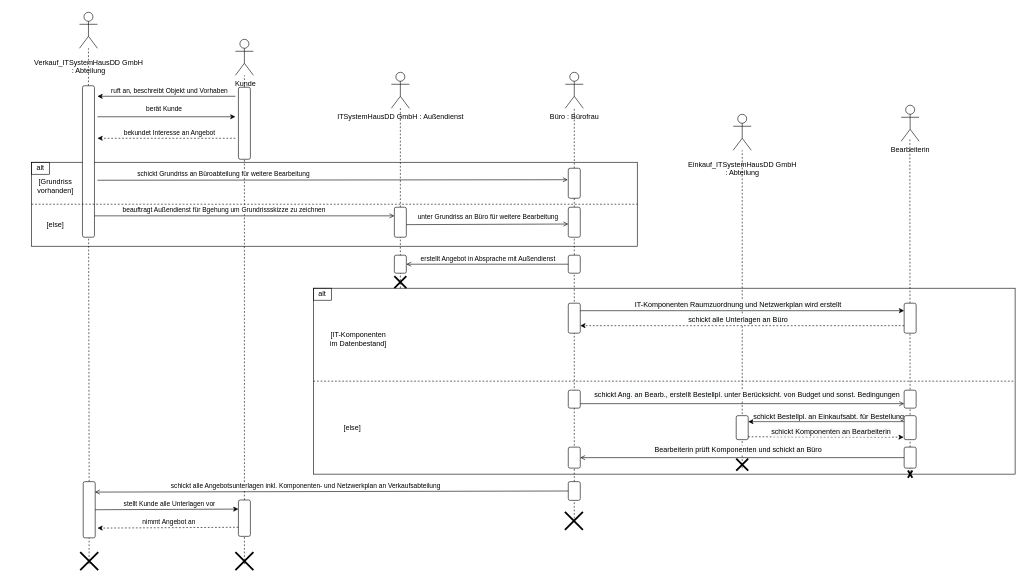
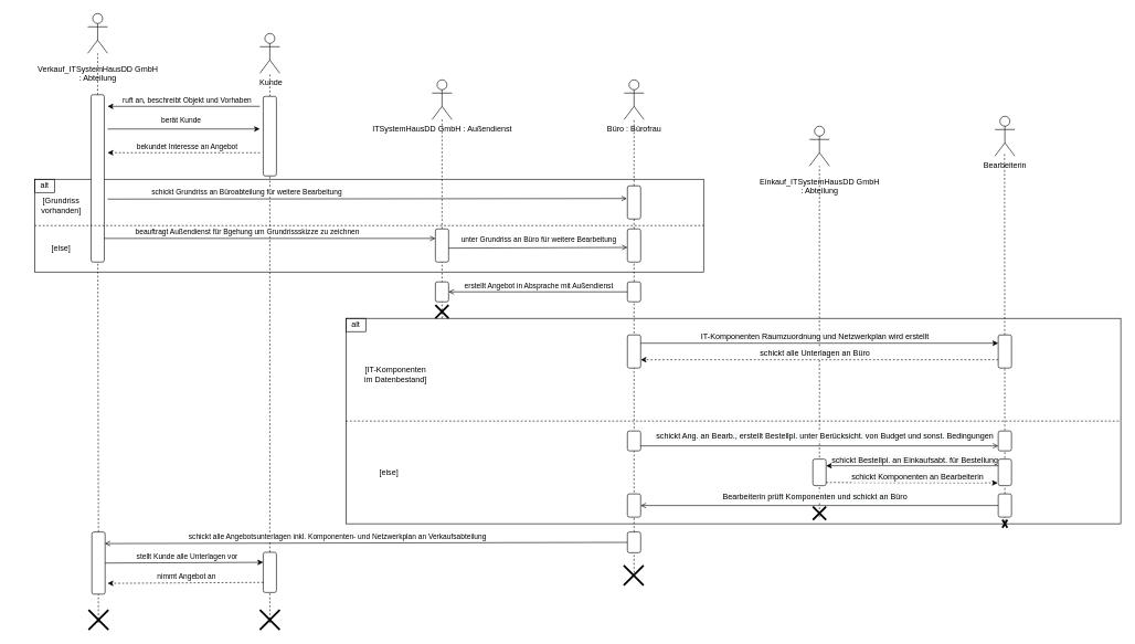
- <mxCell id="7" value="&amp;nbsp;Kunde" style="shape=umlActor;verticalLabelPosition=bottom;verticalAlign=top;html=1;outlineConnect=0;strokeColor=default;" parent="1" vertex="1"><mxGeometry x="392" y="65" width="30" height="60" as="geometry" /></mxCell>
+ <mxCell id="7" value="&amp;nbsp;Kunde" style="shape=umlActor;verticalLabelPosition=bottom;verticalAlign=top;html=1;outlineConnect=0;strokeColor=default;" parent="1" vertex="1"><mxGeometry x="392" y="50" width="30" height="60" as="geometry" /></mxCell>
